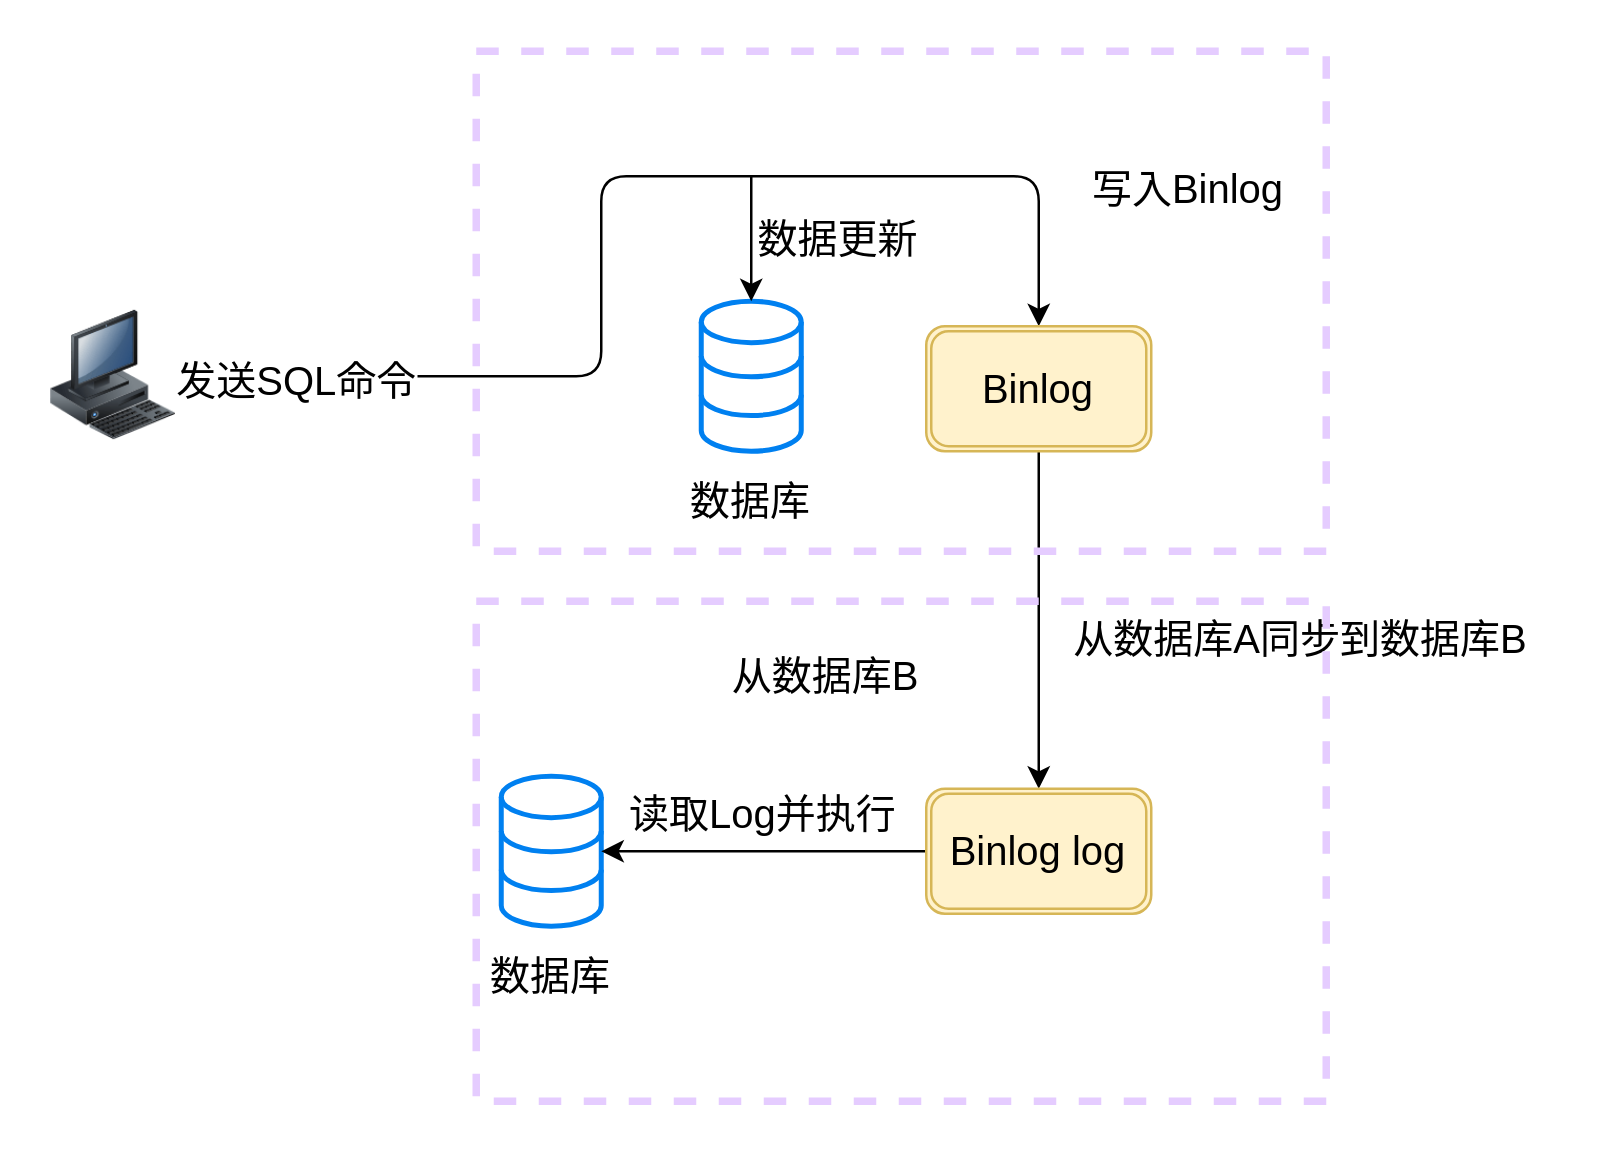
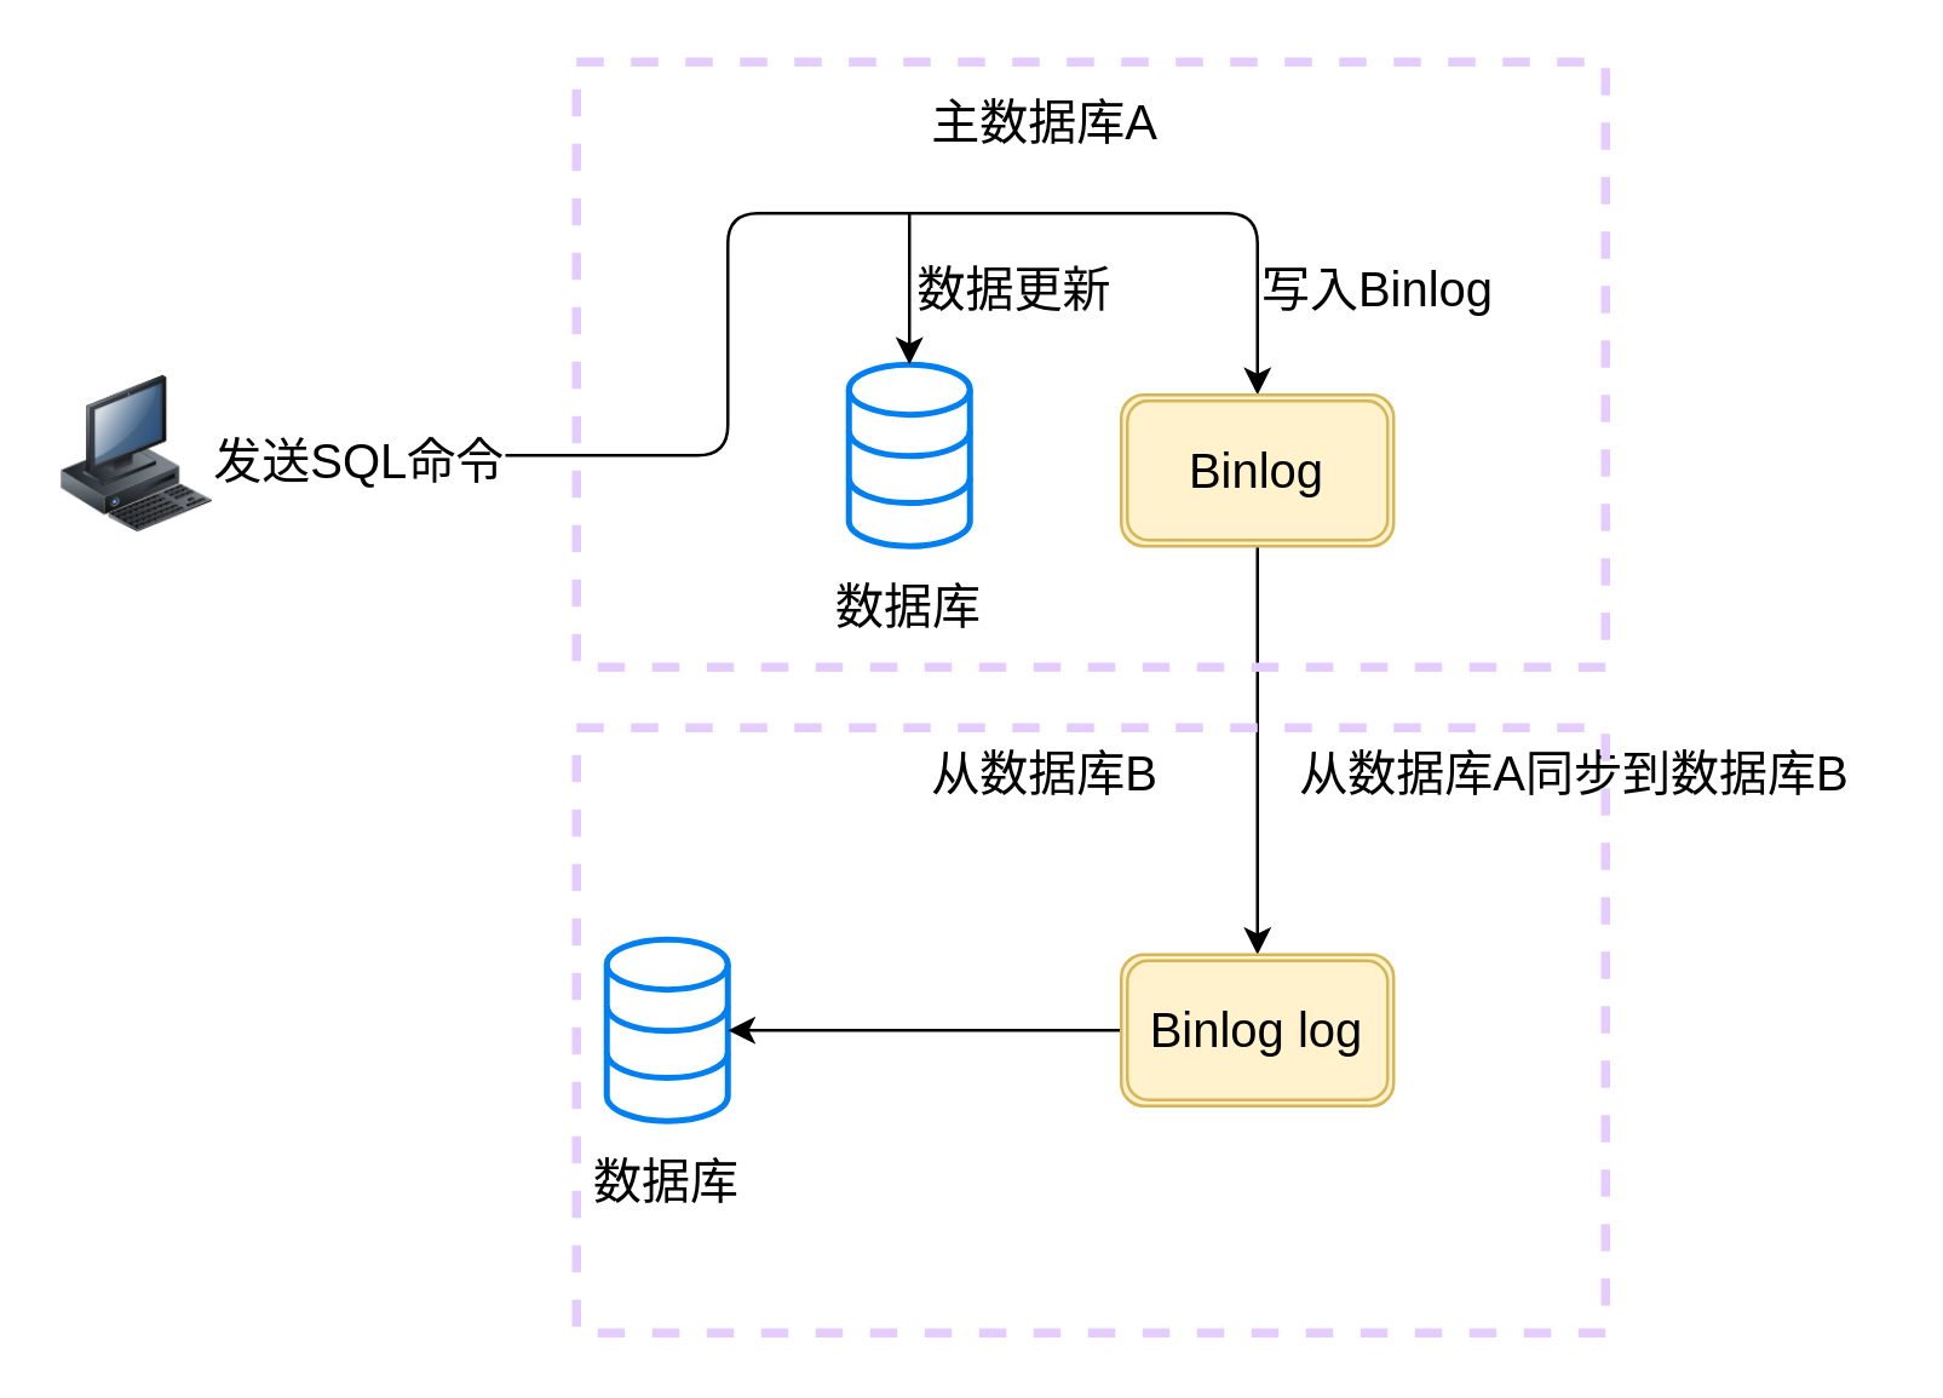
+ <mxCell id="19" value="&lt;font style=&quot;font-size: 16px&quot;&gt;主数据库A&lt;/font&gt;" style="text;html=1;strokeColor=none;fillColor=none;align=center;verticalAlign=middle;whiteSpace=wrap;rounded=0;dashed=1;fontSize=12;strokeWidth=2;" vertex="1" parent="1"><mxGeometry x="295" y="30" width="100" height="20" as="geometry" /></mxCell>
- <mxCell id="12" value="&lt;font style=&quot;font-size: 16px&quot;&gt;写入Binlog&lt;/font&gt;" style="text;html=1;strokeColor=none;fillColor=none;align=center;verticalAlign=middle;whiteSpace=wrap;rounded=0;dashed=1;fontSize=12;" vertex="1" parent="1"><mxGeometry x="430" y="65" width="90" height="20" as="geometry" /></mxCell>
+ <mxCell id="12" value="&lt;font style=&quot;font-size: 16px&quot;&gt;写入Binlog&lt;/font&gt;" style="text;html=1;strokeColor=none;fillColor=none;align=center;verticalAlign=middle;whiteSpace=wrap;rounded=0;dashed=1;fontSize=12;" vertex="1" parent="1"><mxGeometry x="410" y="85" width="90" height="20" as="geometry" /></mxCell>
- <mxCell id="22" value="&lt;font style=&quot;font-size: 16px&quot;&gt;从数据库B&lt;/font&gt;" style="text;html=1;strokeColor=none;fillColor=none;align=center;verticalAlign=middle;whiteSpace=wrap;rounded=0;dashed=1;fontSize=12;strokeWidth=2;" vertex="1" parent="1"><mxGeometry x="280" y="260" width="100" height="20" as="geometry" /></mxCell>
+ <mxCell id="22" value="&lt;font style=&quot;font-size: 16px&quot;&gt;从数据库B&lt;/font&gt;" style="text;html=1;strokeColor=none;fillColor=none;align=center;verticalAlign=middle;whiteSpace=wrap;rounded=0;dashed=1;fontSize=12;strokeWidth=2;" vertex="1" parent="1"><mxGeometry x="295" y="245" width="100" height="20" as="geometry" /></mxCell>
- <mxCell id="20" value="&lt;font style=&quot;font-size: 16px&quot;&gt;读取Log并执行&lt;/font&gt;" style="text;html=1;strokeColor=none;fillColor=none;align=center;verticalAlign=middle;whiteSpace=wrap;rounded=0;dashed=1;fontSize=12;" vertex="1" parent="1"><mxGeometry x="250" y="315" width="110" height="20" as="geometry" /></mxCell>
